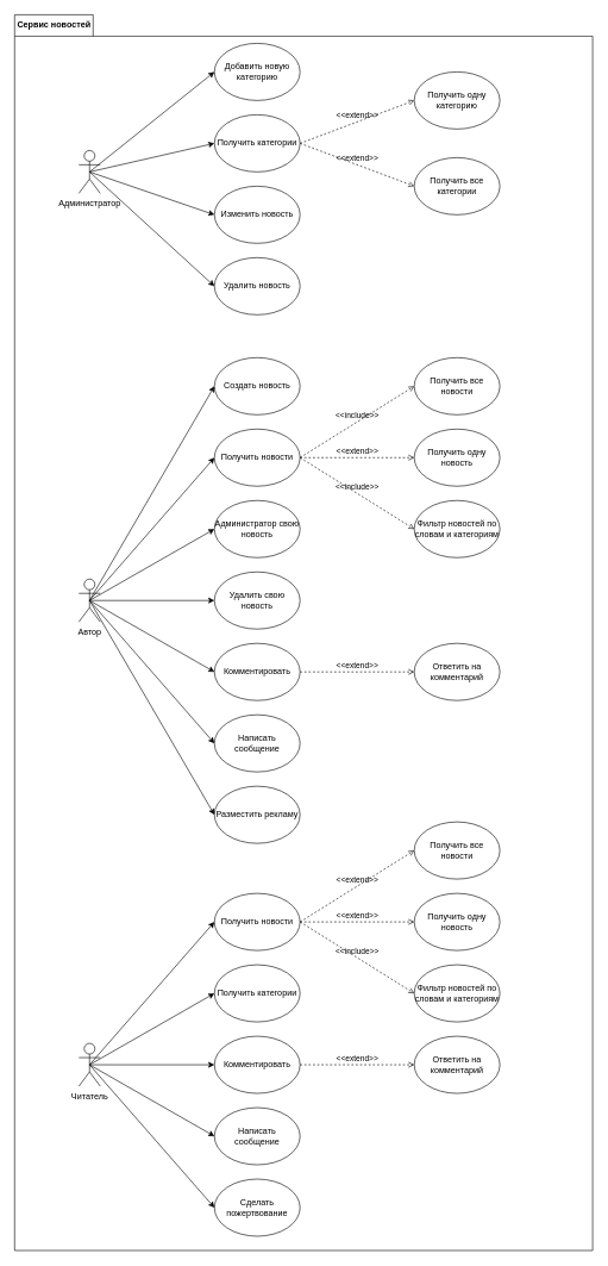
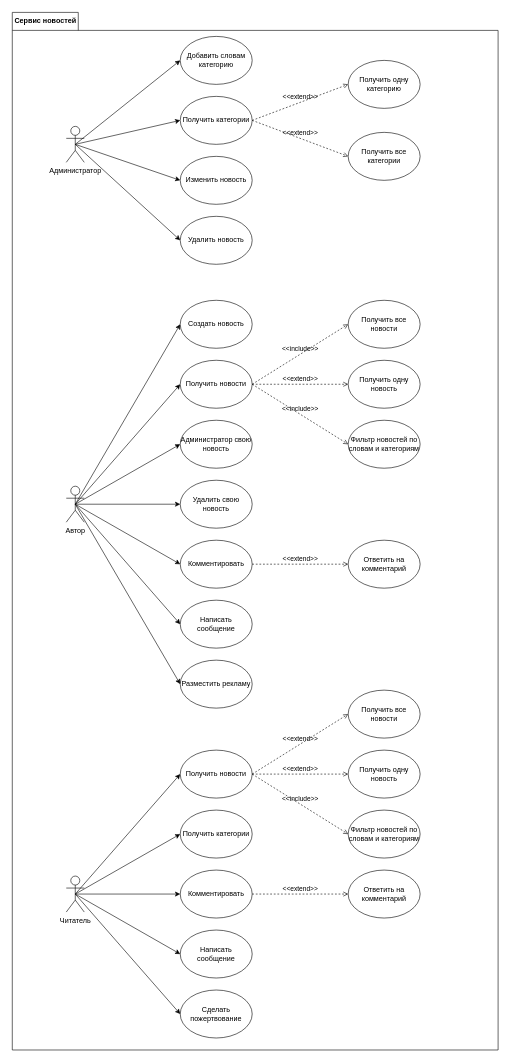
- <mxCell id="41" value="Добавить новую категорию" style="ellipse;whiteSpace=wrap;html=1;" parent="1" vertex="1"><mxGeometry x="300" y="60" width="120" height="80" as="geometry" /></mxCell>
+ <mxCell id="41" value="Добавить словам категорию" style="ellipse;whiteSpace=wrap;html=1;" parent="1" vertex="1"><mxGeometry x="300" y="60" width="120" height="80" as="geometry" /></mxCell>
